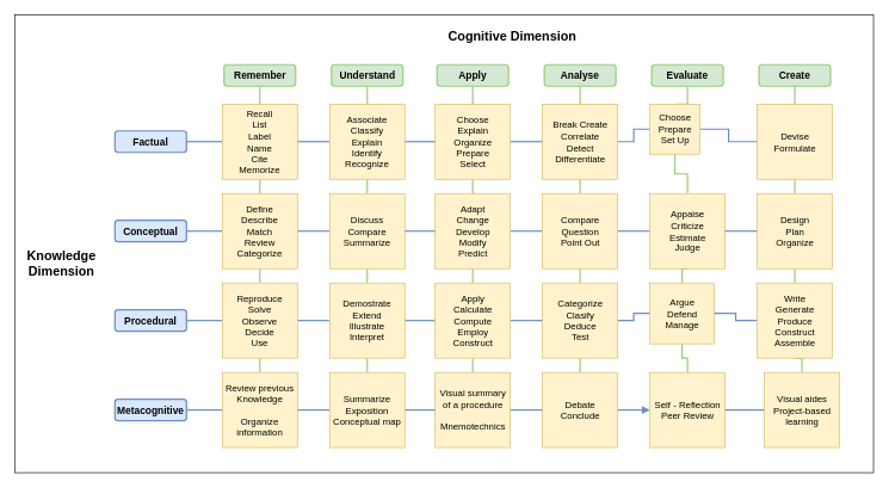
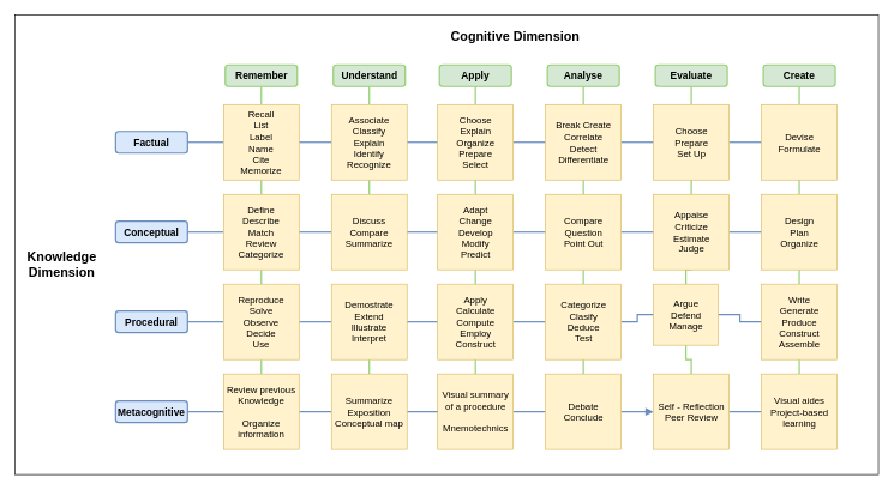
- <mxCell id="71" value="Choose&lt;div&gt;Prepare&lt;/div&gt;&lt;div&gt;Set Up&lt;/div&gt;" style="whiteSpace=wrap;html=1;aspect=fixed;fillColor=#fff2cc;strokeColor=#d6b656;fontSize=13;" vertex="1" parent="1"><mxGeometry x="907.5" y="145" width="70" height="70" as="geometry" /></mxCell>
+ <mxCell id="71" value="Choose&lt;div&gt;Prepare&lt;/div&gt;&lt;div&gt;Set Up&lt;/div&gt;" style="whiteSpace=wrap;html=1;aspect=fixed;fillColor=#fff2cc;strokeColor=#d6b656;fontSize=13;" vertex="1" parent="1"><mxGeometry x="907.5" y="145" width="105" height="105" as="geometry" /></mxCell>
- <mxCell id="39" style="edgeStyle=orthogonalEdgeStyle;rounded=0;orthogonalLoop=1;jettySize=auto;html=1;exitX=0.5;exitY=1;exitDx=0;exitDy=0;entryX=0.5;entryY=0;entryDx=0;entryDy=0;strokeColor=#97D077;strokeWidth=2;endArrow=none;startFill=0;" parent="1" source="40" target="43" edge="1"><mxGeometry relative="1" as="geometry" /></mxCell>
- <mxCell id="86" value="Visual aides&lt;div&gt;Project-based learning&lt;/div&gt;" style="whiteSpace=wrap;html=1;aspect=fixed;fillColor=#fff2cc;strokeColor=#d6b656;fontSize=13;" vertex="1" parent="1"><mxGeometry x="1067.5" y="520" width="105" height="105" as="geometry" /></mxCell>
+ <mxCell id="86" value="Visual aides&lt;div&gt;Project-based learning&lt;/div&gt;" style="whiteSpace=wrap;html=1;aspect=fixed;fillColor=#fff2cc;strokeColor=#d6b656;fontSize=13;" vertex="1" parent="1"><mxGeometry x="1057.5" y="520" width="105" height="105" as="geometry" /></mxCell>
